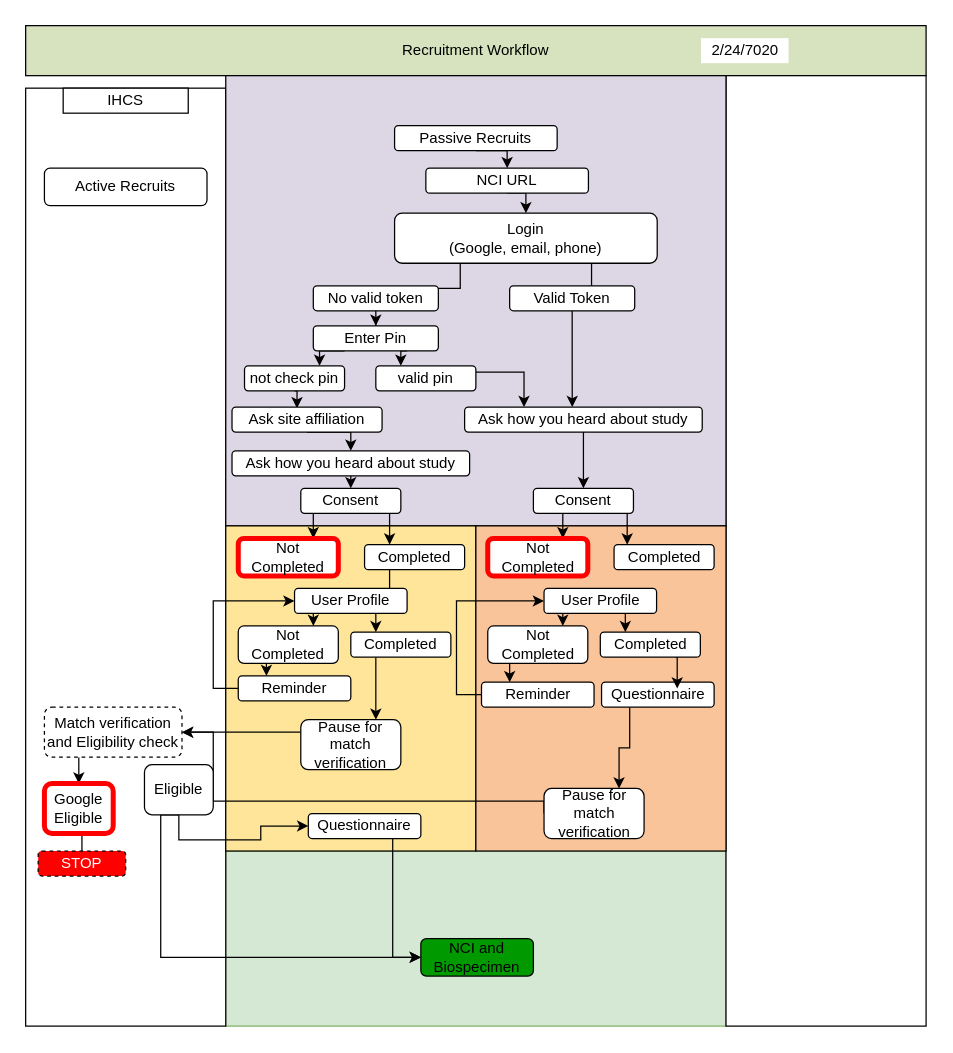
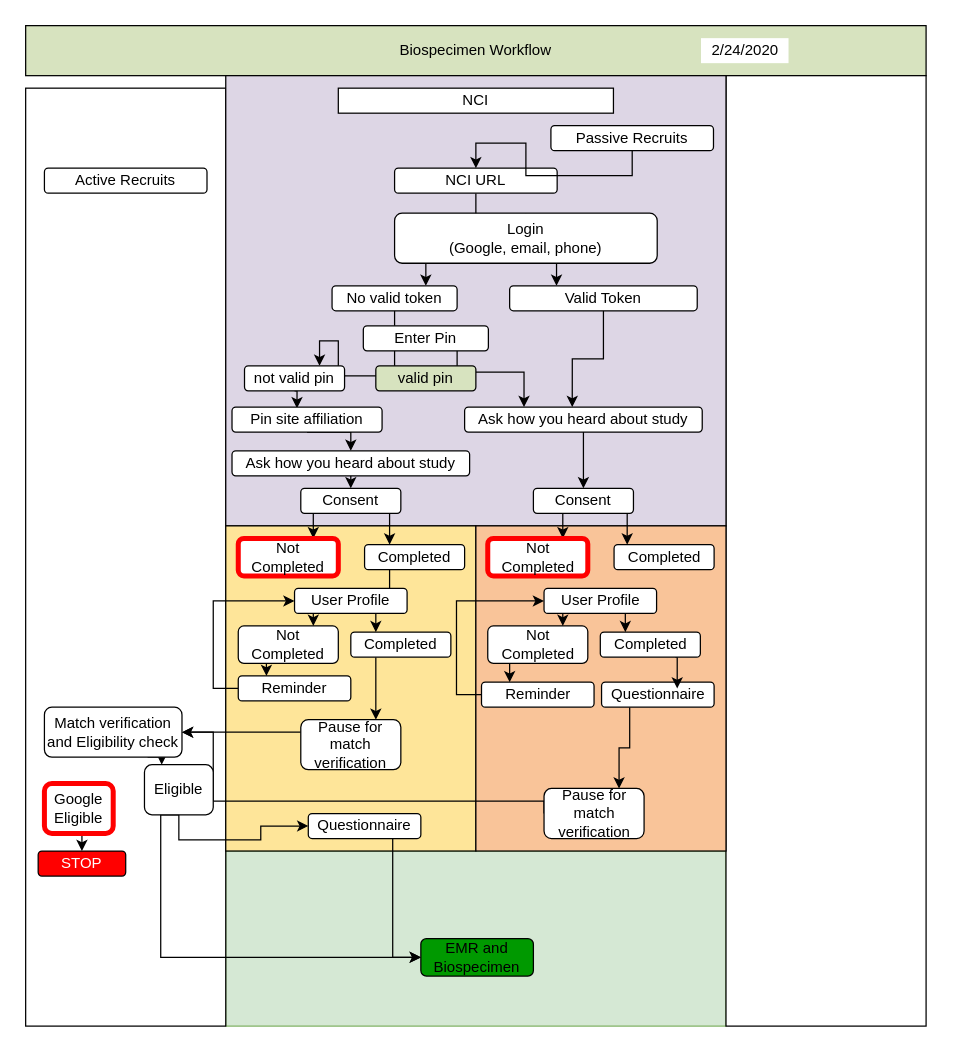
- <mxCell id="3" value="Recruitment Workflow" style="rounded=0;whiteSpace=wrap;html=1;fillColor=#d7e3bf;" vertex="1" parent="1"><mxGeometry x="20" y="20" width="720" height="40" as="geometry" /></mxCell>
+ <mxCell id="3" value="Biospecimen Workflow" style="rounded=0;whiteSpace=wrap;html=1;fillColor=#d7e3bf;" vertex="1" parent="1"><mxGeometry x="20" y="20" width="720" height="40" as="geometry" /></mxCell>
- <mxCell id="4" value="2/24/7020" style="text;html=1;align=center;verticalAlign=middle;resizable=0;points=[];autosize=1;fillColor=#ffffff;" vertex="1" parent="1"><mxGeometry x="560" y="30" width="70" height="20" as="geometry" /></mxCell>
+ <mxCell id="4" value="2/24/2020" style="text;html=1;align=center;verticalAlign=middle;resizable=0;points=[];autosize=1;fillColor=#ffffff;" vertex="1" parent="1"><mxGeometry x="560" y="30" width="70" height="20" as="geometry" /></mxCell>
- <mxCell id="8" value="IHCS" style="rounded=0;whiteSpace=wrap;html=1;fillColor=#ffffff;" vertex="1" parent="1"><mxGeometry x="50" y="70" width="100" height="20" as="geometry" /></mxCell>
+ <mxCell id="9" value="NCI" style="rounded=0;whiteSpace=wrap;html=1;fillColor=#ffffff;" vertex="1" parent="1"><mxGeometry x="270" y="70" width="220" height="20" as="geometry" /></mxCell>
- <mxCell id="16" value="Passive Recruits" style="rounded=1;whiteSpace=wrap;html=1;fillColor=#ffffff;" vertex="1" parent="1"><mxGeometry x="315" y="100" width="130" height="20" as="geometry" /></mxCell>
+ <mxCell id="16" value="Passive Recruits" style="rounded=1;whiteSpace=wrap;html=1;fillColor=#ffffff;" vertex="1" parent="1"><mxGeometry x="440" y="100" width="130" height="20" as="geometry" /></mxCell>
- <mxCell id="11" value="NCI URL" style="rounded=1;whiteSpace=wrap;html=1;fillColor=#ffffff;" vertex="1" parent="1"><mxGeometry x="340" y="134" width="130" height="20" as="geometry" /></mxCell>
+ <mxCell id="11" value="NCI URL" style="rounded=1;whiteSpace=wrap;html=1;fillColor=#ffffff;" vertex="1" parent="1"><mxGeometry x="315" y="134" width="130" height="20" as="geometry" /></mxCell>
- <mxCell id="17" value="Active Recruits" style="rounded=1;whiteSpace=wrap;html=1;fillColor=#ffffff;" vertex="1" parent="1"><mxGeometry x="35" y="134" width="130" height="30" as="geometry" /></mxCell>
+ <mxCell id="17" value="Active Recruits" style="rounded=1;whiteSpace=wrap;html=1;fillColor=#ffffff;" vertex="1" parent="1"><mxGeometry x="35" y="134" width="130" height="20" as="geometry" /></mxCell>
- <mxCell id="19" value="No valid token" style="rounded=1;whiteSpace=wrap;html=1;fillColor=#ffffff;" vertex="1" parent="1"><mxGeometry x="250" y="228" width="100" height="20" as="geometry" /></mxCell>
+ <mxCell id="19" value="No valid token" style="rounded=1;whiteSpace=wrap;html=1;fillColor=#ffffff;" vertex="1" parent="1"><mxGeometry x="265" y="228" width="100" height="20" as="geometry" /></mxCell>
- <mxCell id="21" value="Valid Token" style="rounded=1;whiteSpace=wrap;html=1;fillColor=#ffffff;" vertex="1" parent="1"><mxGeometry x="407" y="228" width="100" height="20" as="geometry" /></mxCell>
+ <mxCell id="21" value="Valid Token" style="rounded=1;whiteSpace=wrap;html=1;fillColor=#ffffff;" vertex="1" parent="1"><mxGeometry x="407" y="228" width="150" height="20" as="geometry" /></mxCell>
- <mxCell id="24" value="Enter Pin" style="rounded=1;whiteSpace=wrap;html=1;fillColor=#ffffff;" vertex="1" parent="1"><mxGeometry x="250" y="260" width="100" height="20" as="geometry" /></mxCell>
+ <mxCell id="24" value="Enter Pin" style="rounded=1;whiteSpace=wrap;html=1;fillColor=#ffffff;" vertex="1" parent="1"><mxGeometry x="290" y="260" width="100" height="20" as="geometry" /></mxCell>
- <mxCell id="26" value="not check pin" style="rounded=1;whiteSpace=wrap;html=1;fillColor=#ffffff;" vertex="1" parent="1"><mxGeometry x="195" y="292" width="80" height="20" as="geometry" /></mxCell>
+ <mxCell id="26" value="not valid pin" style="rounded=1;whiteSpace=wrap;html=1;fillColor=#ffffff;" vertex="1" parent="1"><mxGeometry x="195" y="292" width="80" height="20" as="geometry" /></mxCell>
- <mxCell id="28" value="valid pin" style="rounded=1;whiteSpace=wrap;html=1;fillColor=#ffffff;" vertex="1" parent="1"><mxGeometry x="300" y="292" width="80" height="20" as="geometry" /></mxCell>
+ <mxCell id="28" value="valid pin" style="rounded=1;whiteSpace=wrap;html=1;fillColor=#d7e3bf;" vertex="1" parent="1"><mxGeometry x="300" y="292" width="80" height="20" as="geometry" /></mxCell>
- <mxCell id="32" value="&lt;span style=&quot;text-align: left ; white-space: nowrap&quot;&gt;Ask site affiliation&lt;/span&gt;" style="rounded=1;whiteSpace=wrap;html=1;fillColor=#ffffff;" vertex="1" parent="1"><mxGeometry x="185" y="325" width="120" height="20" as="geometry" /></mxCell>
+ <mxCell id="32" value="&lt;span style=&quot;text-align: left ; white-space: nowrap&quot;&gt;Pin site affiliation&lt;/span&gt;" style="rounded=1;whiteSpace=wrap;html=1;fillColor=#ffffff;" vertex="1" parent="1"><mxGeometry x="185" y="325" width="120" height="20" as="geometry" /></mxCell>
- <mxCell id="59" value="Match verification and Eligibility check" style="rounded=1;whiteSpace=wrap;html=1;fillColor=#ffffff;dashed=1;" vertex="1" parent="1"><mxGeometry x="35" y="565" width="110" height="40" as="geometry" /></mxCell>
+ <mxCell id="59" value="Match verification and Eligibility check" style="rounded=1;whiteSpace=wrap;html=1;fillColor=#ffffff;" vertex="1" parent="1"><mxGeometry x="35" y="565" width="110" height="40" as="geometry" /></mxCell>
+ <mxCell id="58" style="edgeStyle=orthogonalEdgeStyle;rounded=0;orthogonalLoop=1;jettySize=auto;html=1;exitX=0.75;exitY=1;exitDx=0;exitDy=0;entryX=0.25;entryY=0;entryDx=0;entryDy=0;" edge="1" parent="1" source="59" target="64"><mxGeometry relative="1" as="geometry" /></mxCell>
- <mxCell id="57" style="edgeStyle=orthogonalEdgeStyle;rounded=0;orthogonalLoop=1;jettySize=auto;html=1;exitX=0.25;exitY=1;exitDx=0;exitDy=0;entryX=0.5;entryY=0;entryDx=0;entryDy=0;" edge="1" parent="1" source="59" target="61"><mxGeometry relative="1" as="geometry" /></mxCell>
- <mxCell id="60" style="edgeStyle=orthogonalEdgeStyle;rounded=0;orthogonalLoop=1;jettySize=auto;html=1;exitX=0.5;exitY=1;exitDx=0;exitDy=0;entryX=0.5;entryY=0;entryDx=0;entryDy=0;endArrow=none;" edge="1" parent="1" source="61" target="83"><mxGeometry relative="1" as="geometry" /></mxCell>
+ <mxCell id="60" style="edgeStyle=orthogonalEdgeStyle;rounded=0;orthogonalLoop=1;jettySize=auto;html=1;exitX=0.5;exitY=1;exitDx=0;exitDy=0;entryX=0.5;entryY=0;entryDx=0;entryDy=0;" edge="1" parent="1" source="61" target="83"><mxGeometry relative="1" as="geometry" /></mxCell>
- <mxCell id="83" value="STOP" style="rounded=1;whiteSpace=wrap;html=1;fillColor=#FF0000;labelBackgroundColor=none;fontColor=#FFFFFF;dashed=1;" vertex="1" parent="1"><mxGeometry x="30" y="680" width="70" height="20" as="geometry" /></mxCell>
+ <mxCell id="83" value="STOP" style="rounded=1;whiteSpace=wrap;html=1;fillColor=#FF0000;labelBackgroundColor=none;fontColor=#FFFFFF;" vertex="1" parent="1"><mxGeometry x="30" y="680" width="70" height="20" as="geometry" /></mxCell>
- <mxCell id="56" value="NCI and Biospecimen" style="rounded=1;whiteSpace=wrap;html=1;fillColor=#009900;" vertex="1" parent="1"><mxGeometry x="336" y="750" width="90" height="30" as="geometry" /></mxCell>
+ <mxCell id="56" value="EMR and Biospecimen" style="rounded=1;whiteSpace=wrap;html=1;fillColor=#009900;" vertex="1" parent="1"><mxGeometry x="336" y="750" width="90" height="30" as="geometry" /></mxCell>
